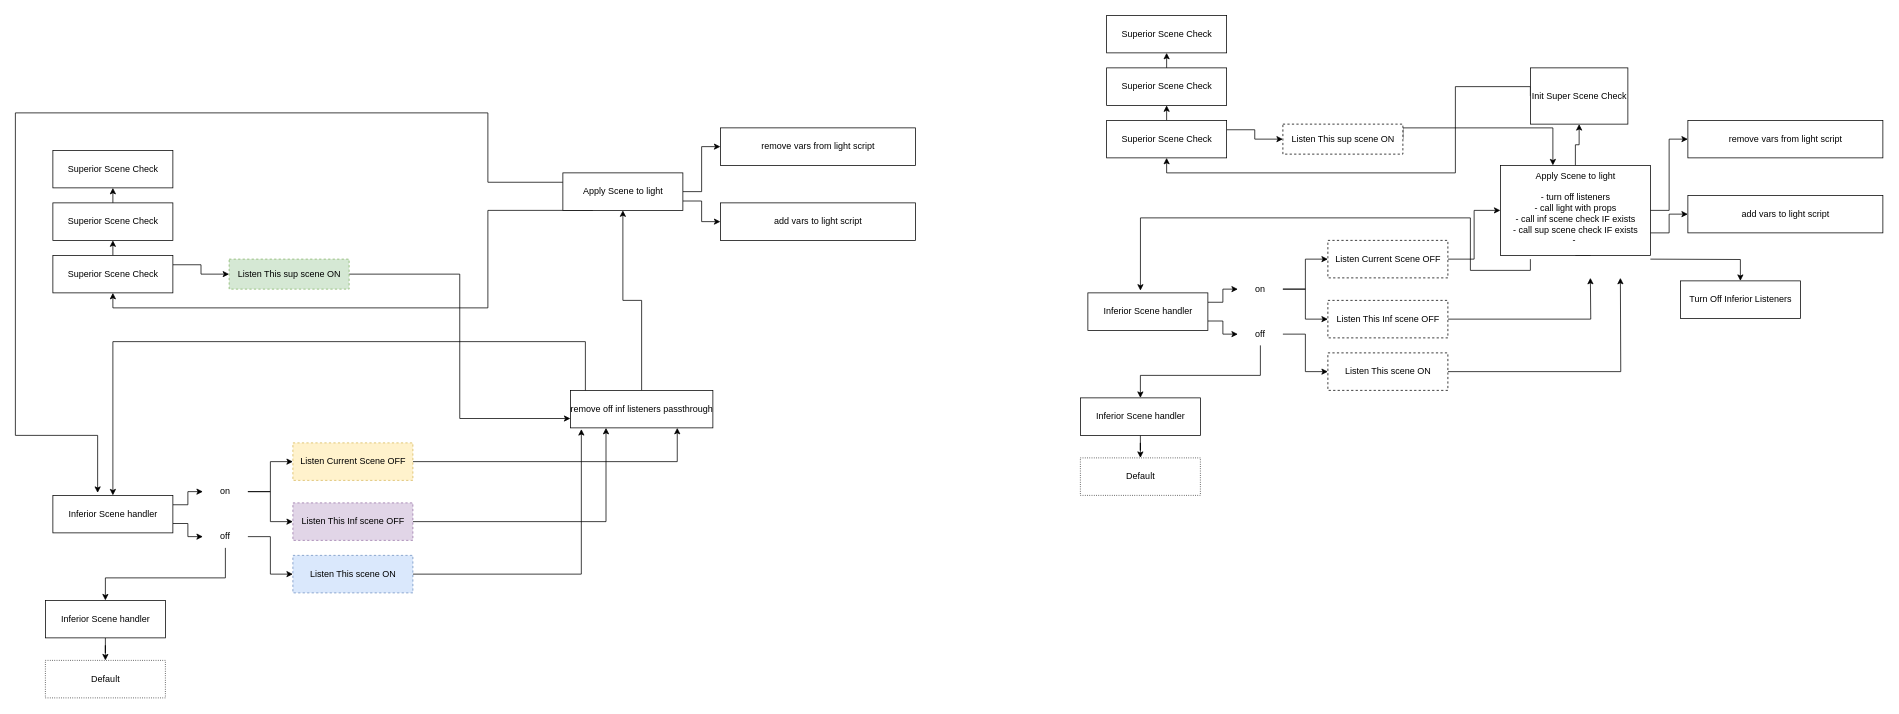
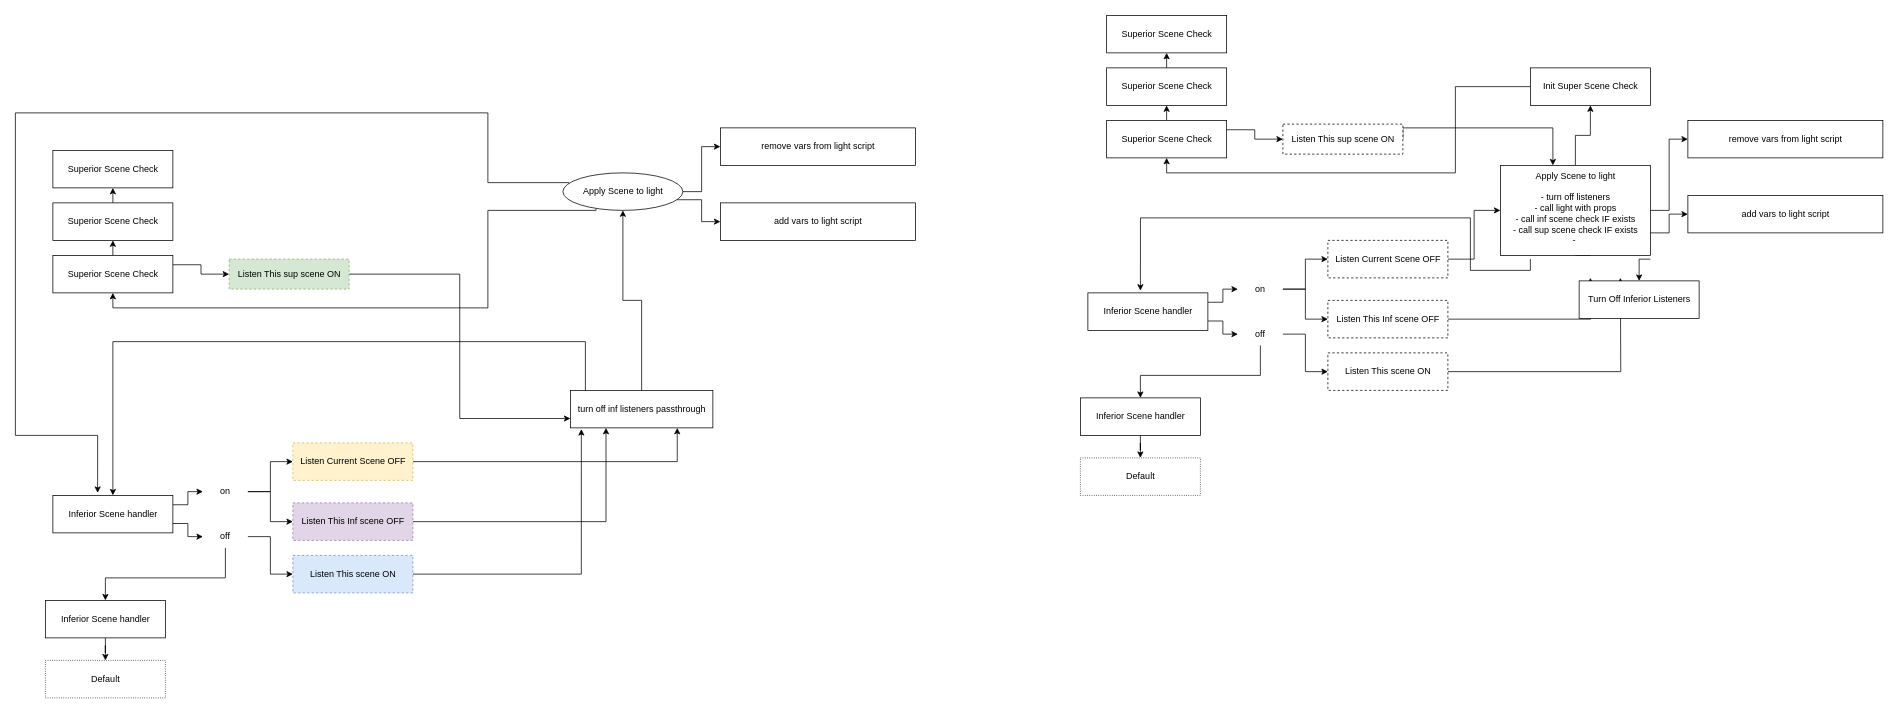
- <mxCell id="36" value="Init Super Scene Check" style="html=1;" vertex="1" parent="1"><mxGeometry x="2040" y="90" width="130" height="75" as="geometry" /></mxCell>
+ <mxCell id="36" value="Init Super Scene Check" style="html=1;" vertex="1" parent="1"><mxGeometry x="2040" y="90" width="160" height="50" as="geometry" /></mxCell>
- <mxCell id="45" value="Apply Scene to light" style="html=1;" vertex="1" parent="1"><mxGeometry x="750" y="230" width="160" height="50" as="geometry" /></mxCell>
+ <mxCell id="45" value="Apply Scene to light" style="ellipse;html=1;" vertex="1" parent="1"><mxGeometry x="750" y="230" width="160" height="50" as="geometry" /></mxCell>
- <mxCell id="33" value="Turn Off Inferior Listeners" style="html=1;" vertex="1" parent="1"><mxGeometry x="2240" y="374" width="160" height="50" as="geometry" /></mxCell>
+ <mxCell id="33" value="Turn Off Inferior Listeners" style="html=1;" vertex="1" parent="1"><mxGeometry x="2105" y="374" width="160" height="50" as="geometry" /></mxCell>
- <mxCell id="54" value="remove off inf listeners passthrough" style="html=1;" vertex="1" parent="1"><mxGeometry x="760" y="520" width="190" height="50" as="geometry" /></mxCell>
+ <mxCell id="54" value="turn off inf listeners passthrough" style="html=1;" vertex="1" parent="1"><mxGeometry x="760" y="520" width="190" height="50" as="geometry" /></mxCell>
